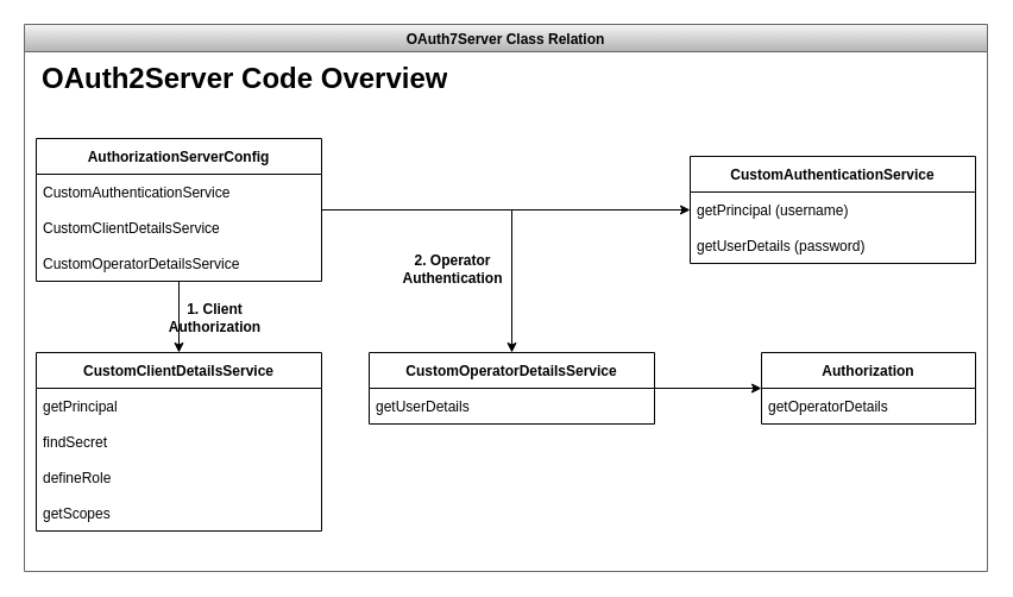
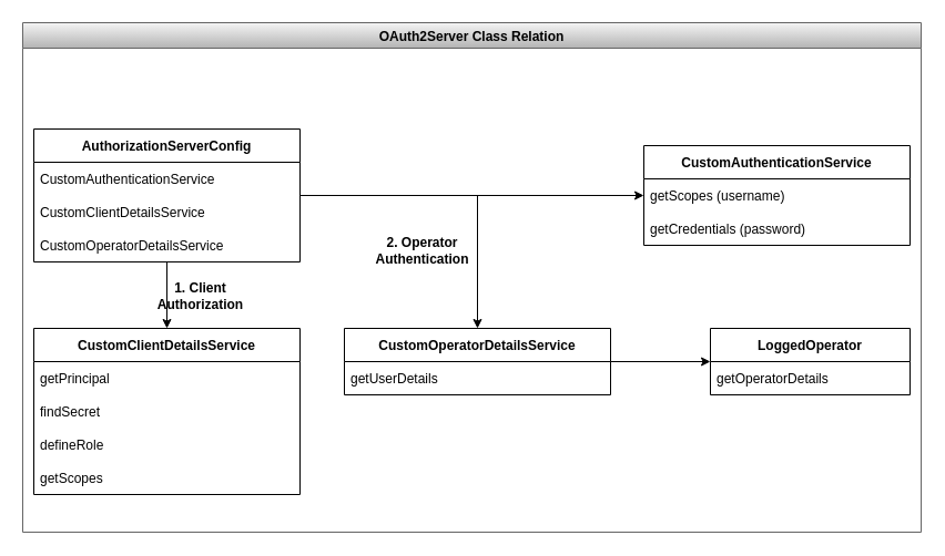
- <mxCell id="2" value="OAuth7Server Class Relation" style="swimlane;fillColor=#f5f5f5;strokeColor=#666666;gradientColor=#b3b3b3;" vertex="1" parent="1"><mxGeometry x="20" y="20" width="810" height="460" as="geometry" /></mxCell>
+ <mxCell id="2" value="OAuth2Server Class Relation" style="swimlane;fillColor=#f5f5f5;strokeColor=#666666;gradientColor=#b3b3b3;" vertex="1" parent="1"><mxGeometry x="20" y="20" width="810" height="460" as="geometry" /></mxCell>
- <mxCell id="25" value="&lt;h1&gt;OAuth2Server Code Overview&lt;br&gt;&lt;/h1&gt;&lt;p&gt;&lt;br&gt;&lt;/p&gt;" style="text;html=1;strokeColor=none;fillColor=none;spacing=5;spacingTop=-20;whiteSpace=wrap;overflow=hidden;rounded=0;" vertex="1" parent="2"><mxGeometry x="10" y="26" width="680" height="70" as="geometry" /></mxCell>
- <mxCell id="18" value="getPrincipal (username)" style="text;strokeColor=none;fillColor=none;align=left;verticalAlign=middle;spacingLeft=4;spacingRight=4;overflow=hidden;points=[[0,0.5],[1,0.5]];portConstraint=eastwest;rotatable=0;" vertex="1" parent="17"><mxGeometry y="30" width="240" height="30" as="geometry" /></mxCell>
+ <mxCell id="18" value="getScopes (username)" style="text;strokeColor=none;fillColor=none;align=left;verticalAlign=middle;spacingLeft=4;spacingRight=4;overflow=hidden;points=[[0,0.5],[1,0.5]];portConstraint=eastwest;rotatable=0;" vertex="1" parent="17"><mxGeometry y="30" width="240" height="30" as="geometry" /></mxCell>
- <mxCell id="19" value="getUserDetails (password)" style="text;strokeColor=none;fillColor=none;align=left;verticalAlign=middle;spacingLeft=4;spacingRight=4;overflow=hidden;points=[[0,0.5],[1,0.5]];portConstraint=eastwest;rotatable=0;" vertex="1" parent="17"><mxGeometry y="60" width="240" height="30" as="geometry" /></mxCell>
+ <mxCell id="19" value="getCredentials (password)" style="text;strokeColor=none;fillColor=none;align=left;verticalAlign=middle;spacingLeft=4;spacingRight=4;overflow=hidden;points=[[0,0.5],[1,0.5]];portConstraint=eastwest;rotatable=0;" vertex="1" parent="17"><mxGeometry y="60" width="240" height="30" as="geometry" /></mxCell>
- <mxCell id="21" value="Authorization" style="swimlane;fontStyle=1;childLayout=stackLayout;horizontal=1;startSize=30;horizontalStack=0;resizeParent=1;resizeParentMax=0;resizeLast=0;collapsible=1;marginBottom=0;" vertex="1" parent="2"><mxGeometry x="620" y="276" width="180" height="60" as="geometry" /></mxCell>
+ <mxCell id="21" value="LoggedOperator" style="swimlane;fontStyle=1;childLayout=stackLayout;horizontal=1;startSize=30;horizontalStack=0;resizeParent=1;resizeParentMax=0;resizeLast=0;collapsible=1;marginBottom=0;" vertex="1" parent="2"><mxGeometry x="620" y="276" width="180" height="60" as="geometry" /></mxCell>
